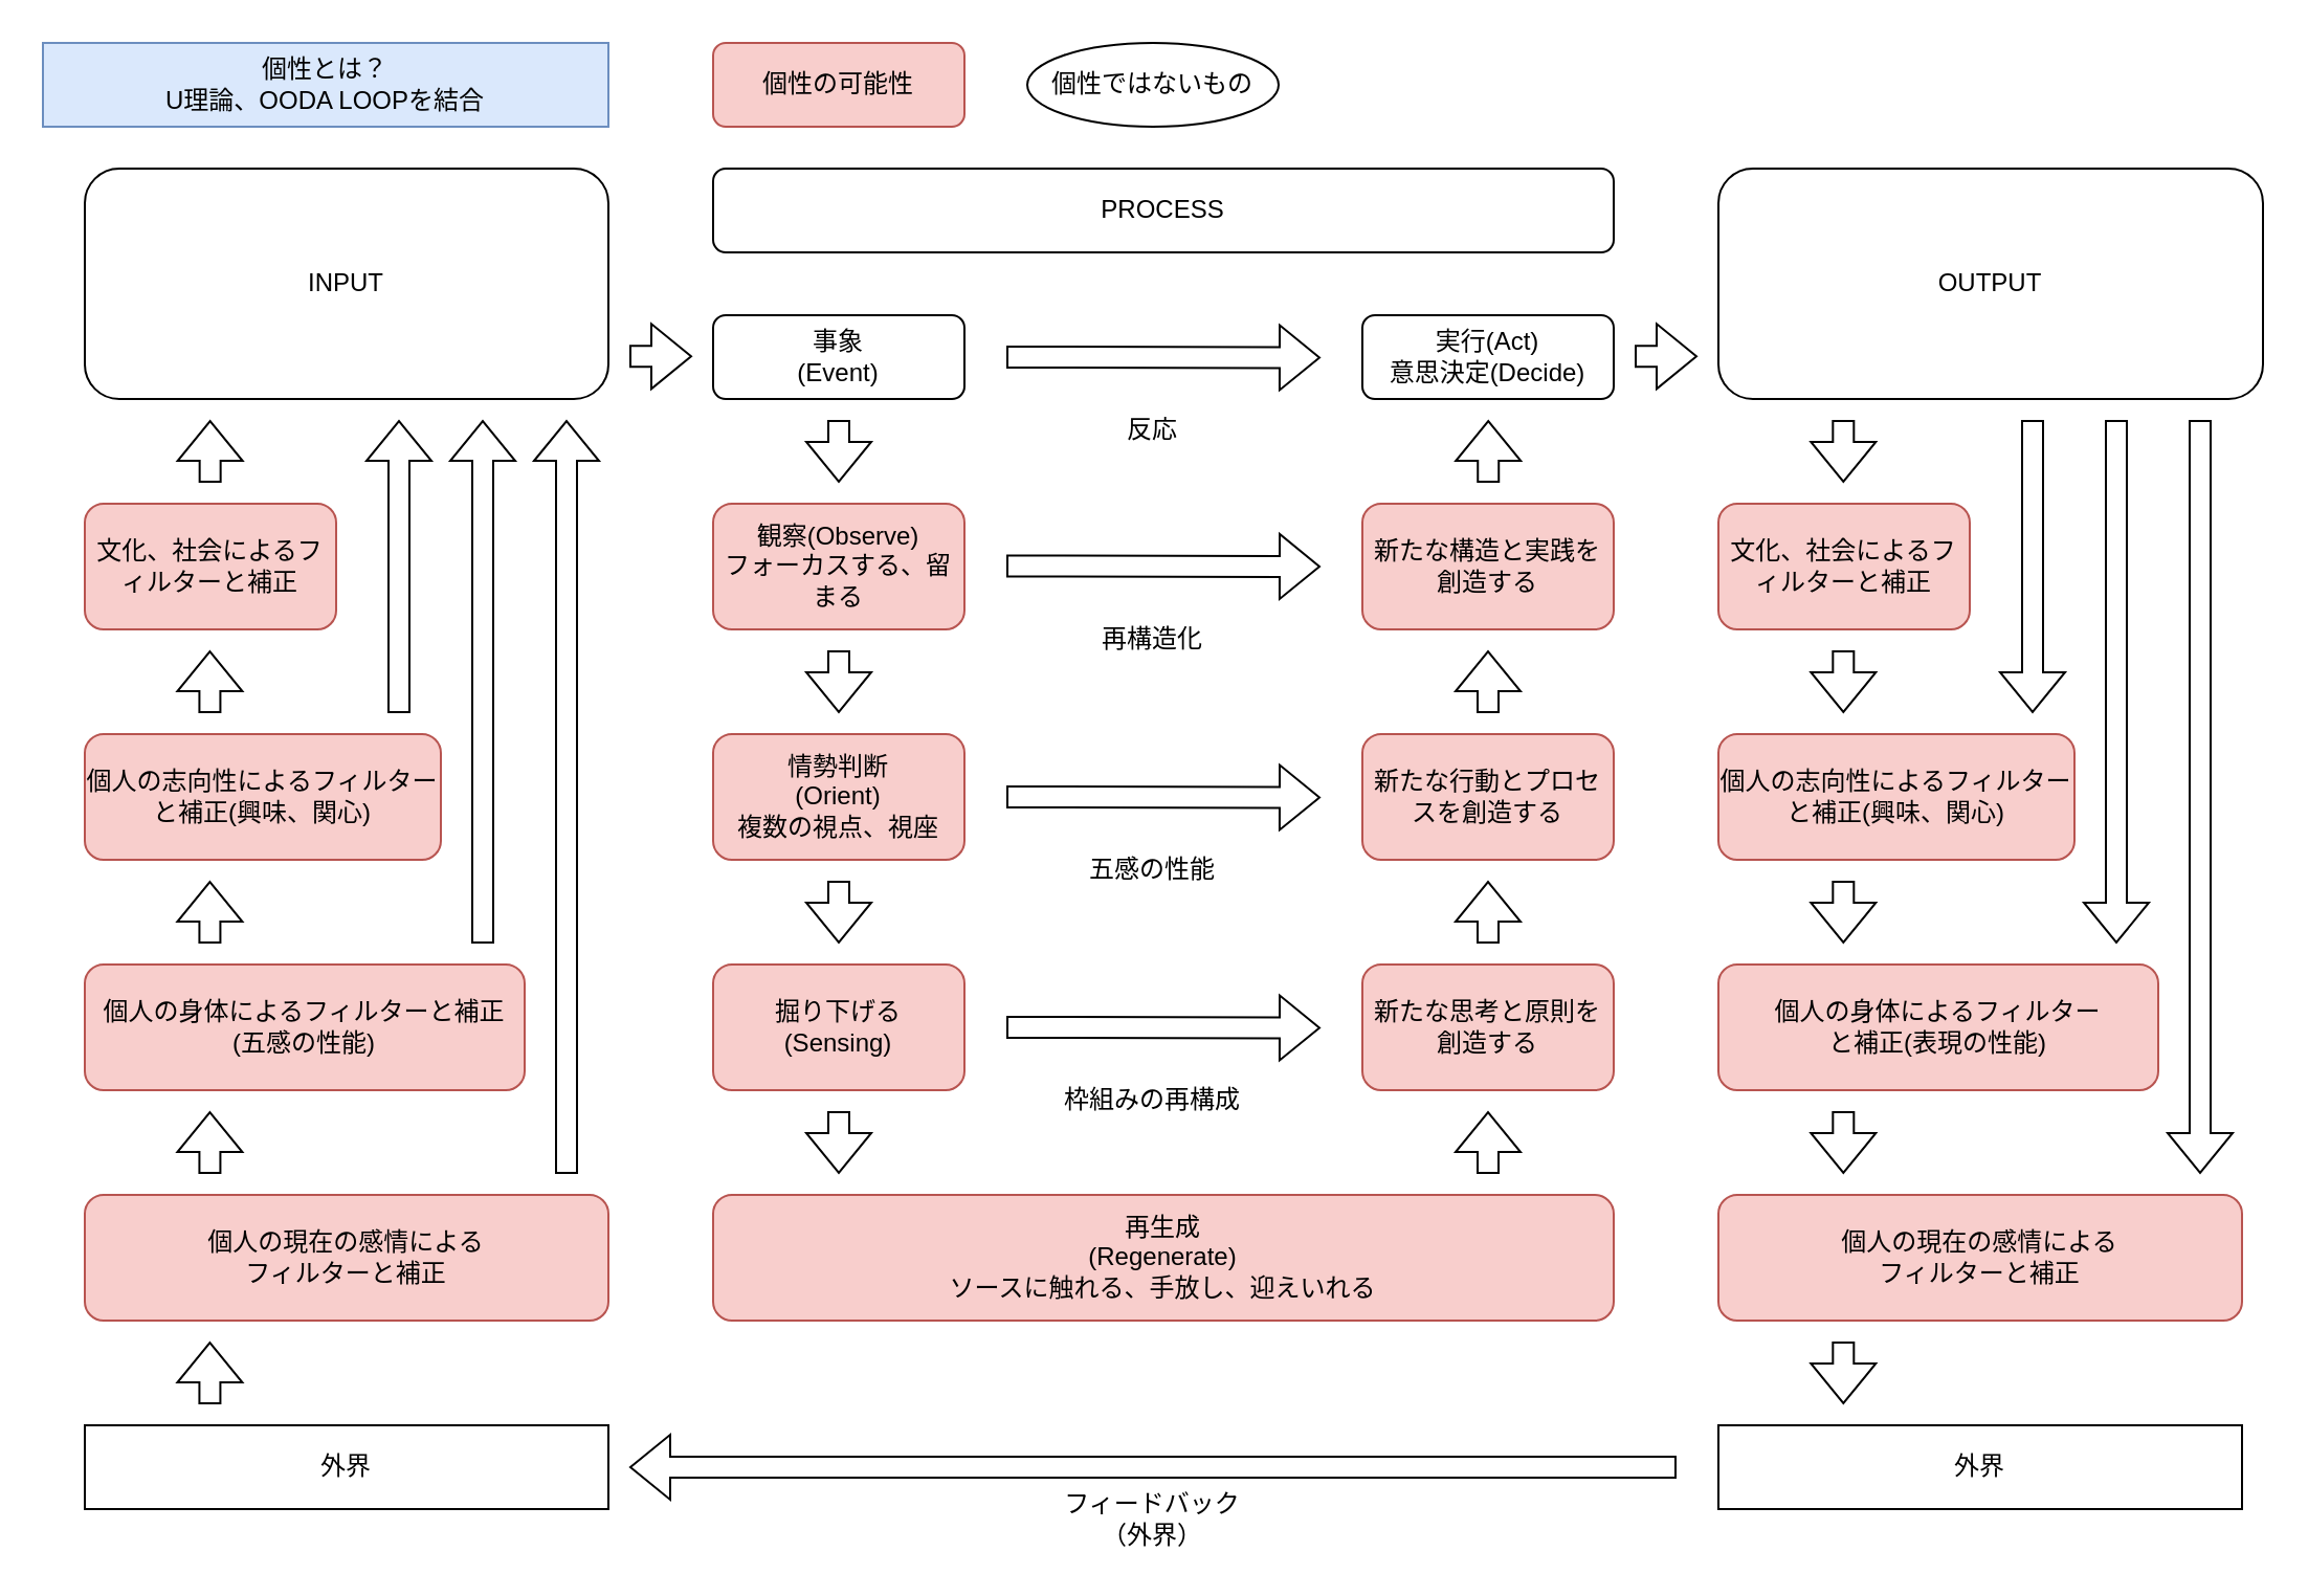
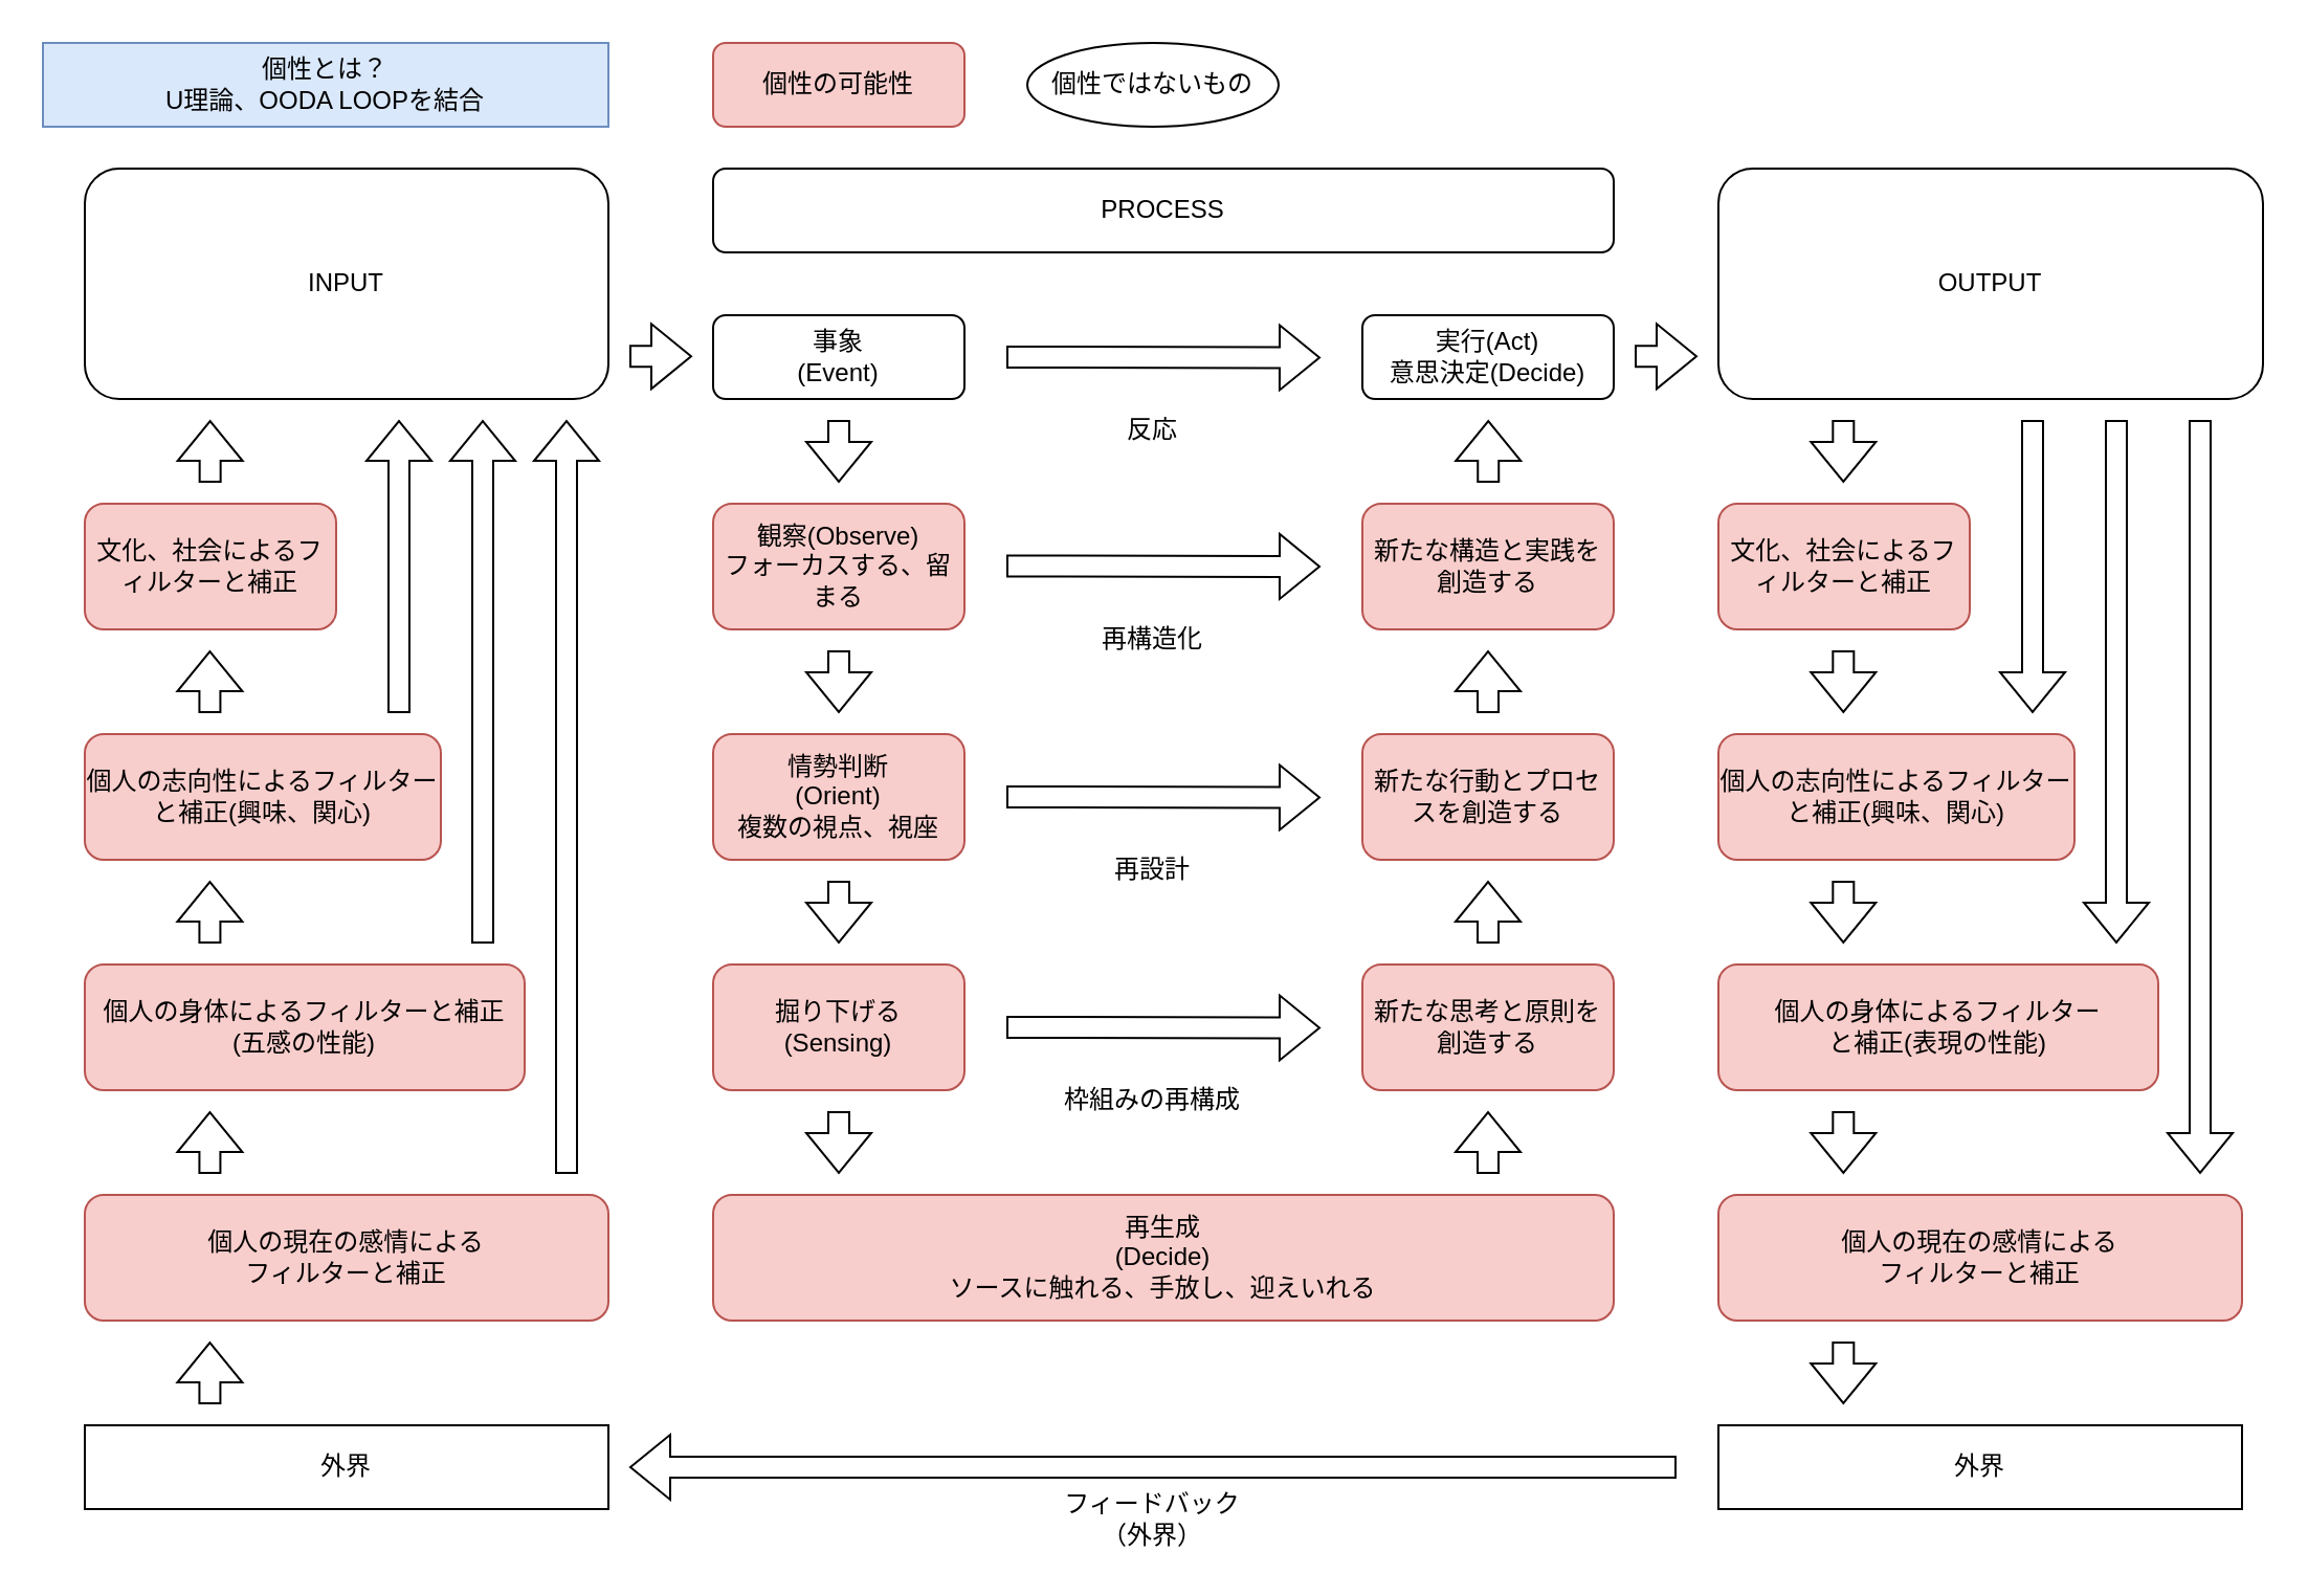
- <mxCell id="59" value="五感の性能" style="text;html=1;align=center;verticalAlign=middle;whiteSpace=wrap;rounded=0;" vertex="1" parent="1"><mxGeometry x="490" y="400" width="120" height="30" as="geometry" /></mxCell>
+ <mxCell id="59" value="再設計" style="text;html=1;align=center;verticalAlign=middle;whiteSpace=wrap;rounded=0;" vertex="1" parent="1"><mxGeometry x="490" y="400" width="120" height="30" as="geometry" /></mxCell>
- <mxCell id="40" value="&lt;div&gt;再生成&lt;br&gt;(Regenerate)&lt;/div&gt;ソースに触れる、手放し、迎えいれる" style="rounded=1;whiteSpace=wrap;html=1;fillColor=#f8cecc;strokeColor=#b85450;" vertex="1" parent="1"><mxGeometry x="340" y="570" width="430" height="60" as="geometry" /></mxCell>
+ <mxCell id="40" value="&lt;div&gt;再生成&lt;br&gt;(Decide)&lt;/div&gt;ソースに触れる、手放し、迎えいれる" style="rounded=1;whiteSpace=wrap;html=1;fillColor=#f8cecc;strokeColor=#b85450;" vertex="1" parent="1"><mxGeometry x="340" y="570" width="430" height="60" as="geometry" /></mxCell>
